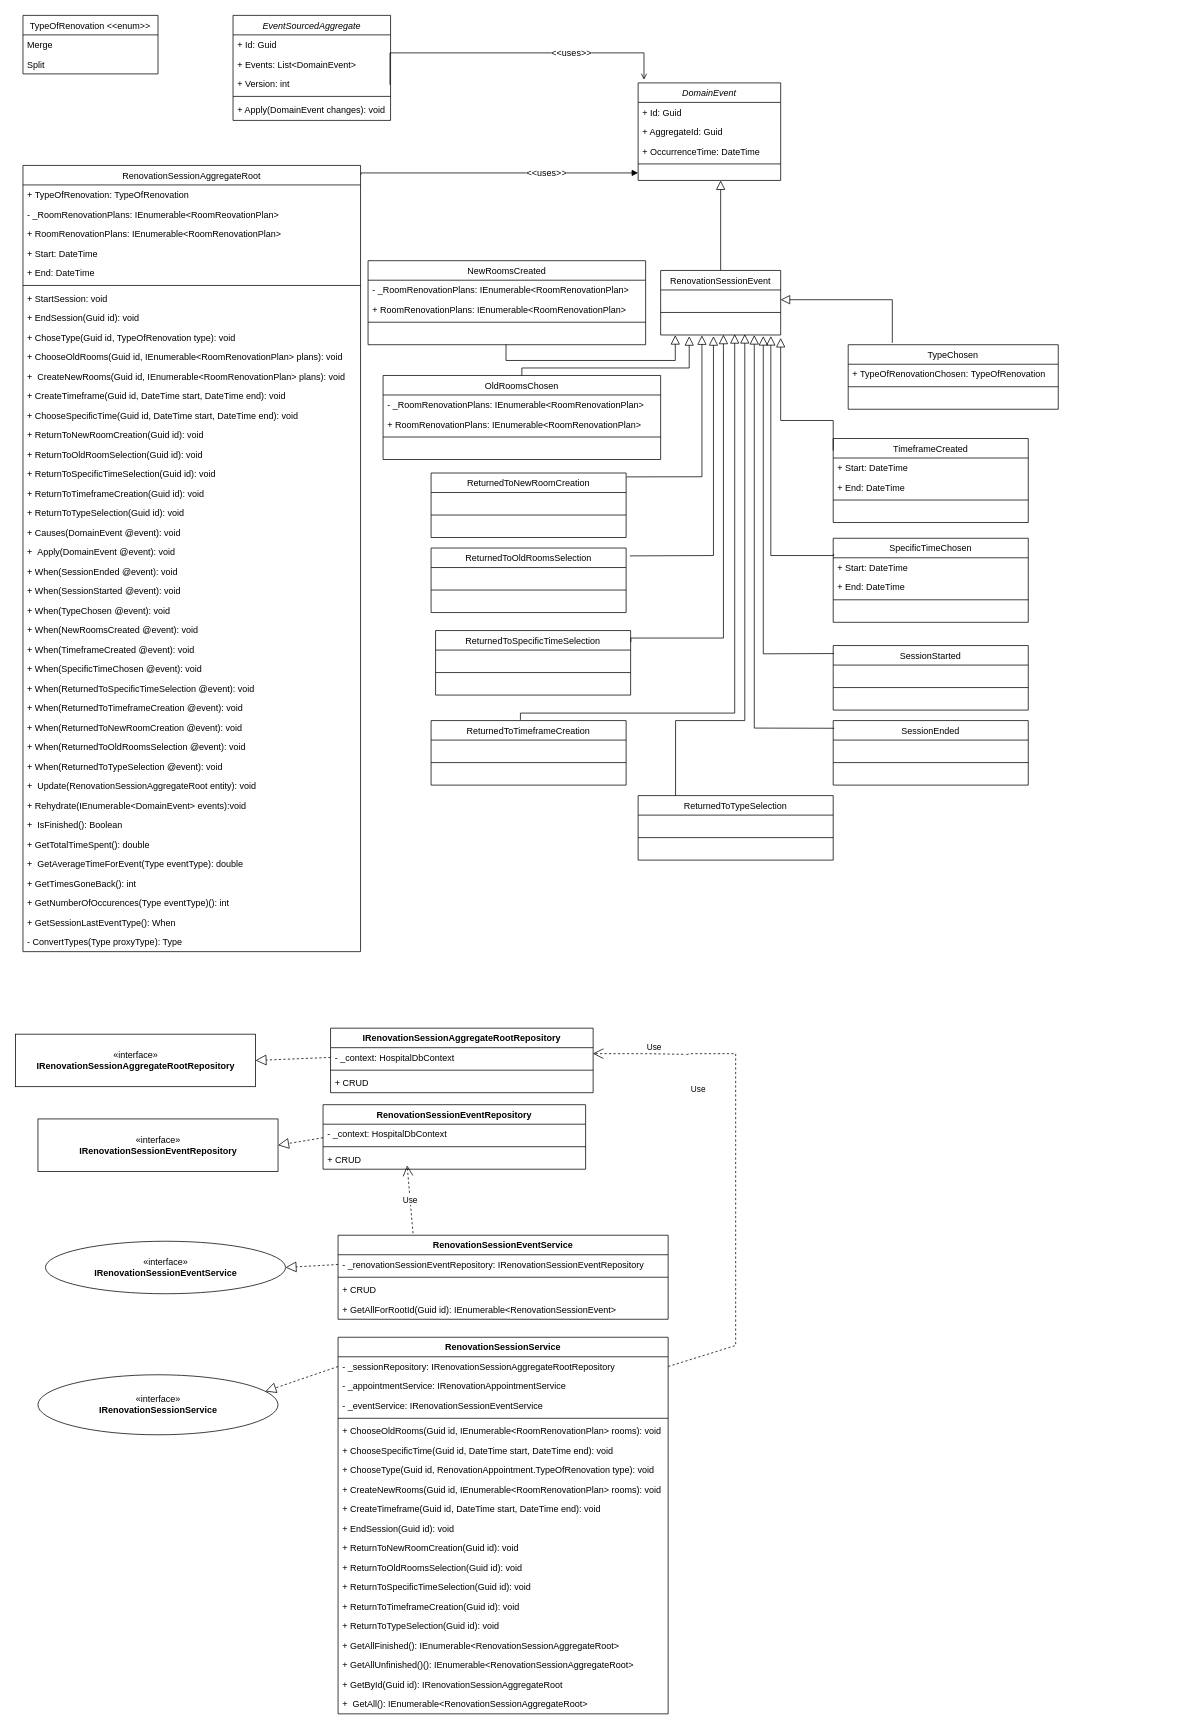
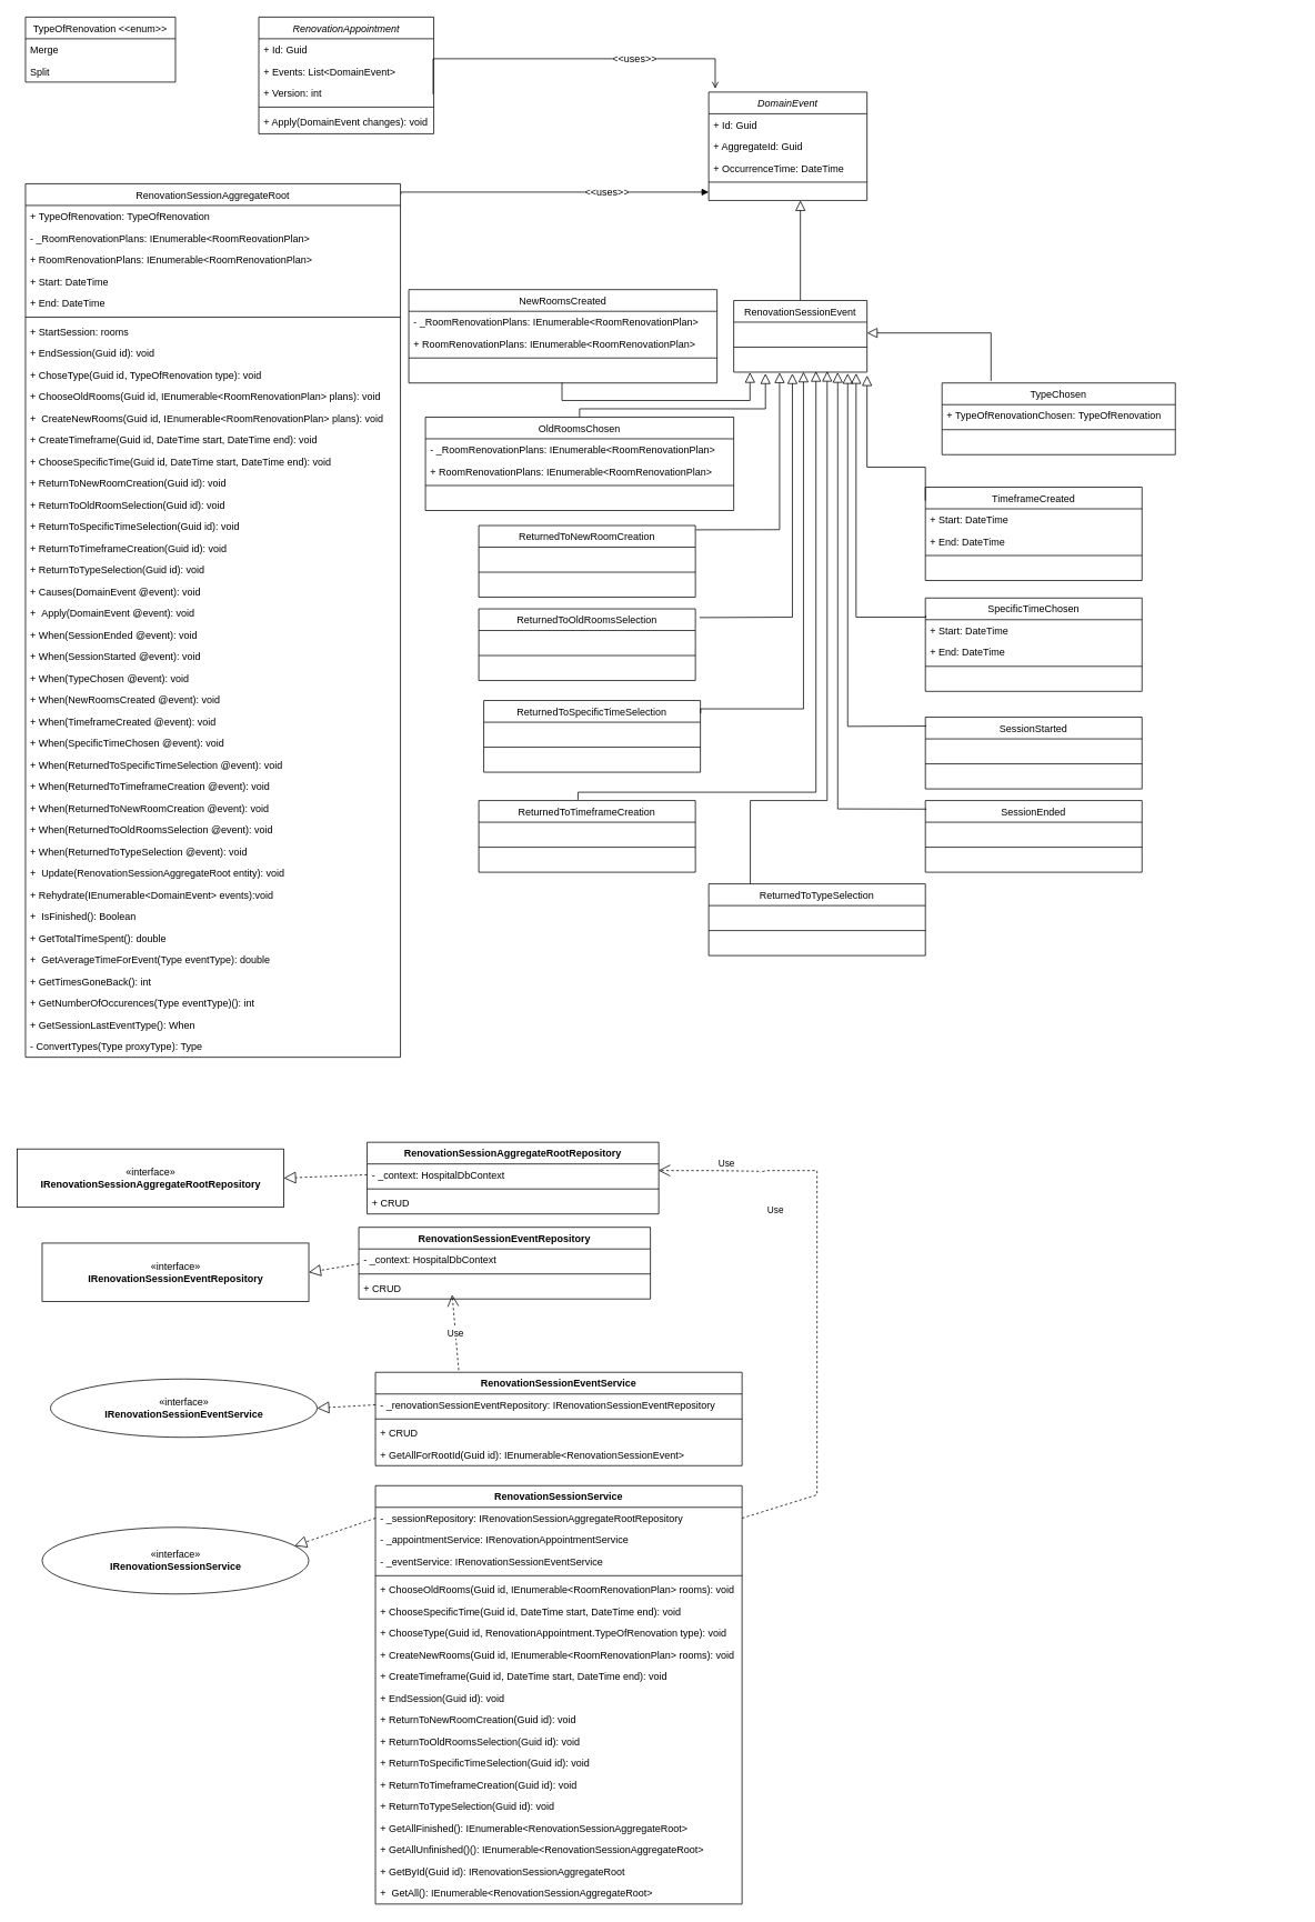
- <mxCell id="2" value="EventSourcedAggregate" style="swimlane;fontStyle=2;align=center;verticalAlign=top;childLayout=stackLayout;horizontal=1;startSize=26;horizontalStack=0;resizeParent=1;resizeLast=0;collapsible=1;marginBottom=0;rounded=0;shadow=0;strokeWidth=1;" parent="1" vertex="1"><mxGeometry x="310" y="20" width="210" height="140" as="geometry"><mxRectangle x="230" y="140" width="160" height="26" as="alternateBounds" /></mxGeometry></mxCell>
+ <mxCell id="2" value="RenovationAppointment" style="swimlane;fontStyle=2;align=center;verticalAlign=top;childLayout=stackLayout;horizontal=1;startSize=26;horizontalStack=0;resizeParent=1;resizeLast=0;collapsible=1;marginBottom=0;rounded=0;shadow=0;strokeWidth=1;" parent="1" vertex="1"><mxGeometry x="310" y="20" width="210" height="140" as="geometry"><mxRectangle x="230" y="140" width="160" height="26" as="alternateBounds" /></mxGeometry></mxCell>
- <mxCell id="28" value="+ StartSession: void" style="text;strokeColor=none;fillColor=none;align=left;verticalAlign=top;spacingLeft=4;spacingRight=4;overflow=hidden;rotatable=0;points=[[0,0.5],[1,0.5]];portConstraint=eastwest;labelBackgroundColor=default;" parent="21" vertex="1"><mxGeometry y="164" width="450" height="26" as="geometry" /></mxCell>
+ <mxCell id="28" value="+ StartSession: rooms" style="text;strokeColor=none;fillColor=none;align=left;verticalAlign=top;spacingLeft=4;spacingRight=4;overflow=hidden;rotatable=0;points=[[0,0.5],[1,0.5]];portConstraint=eastwest;labelBackgroundColor=default;" parent="21" vertex="1"><mxGeometry y="164" width="450" height="26" as="geometry" /></mxCell>
- <mxCell id="130" value="IRenovationSessionAggregateRootRepository" style="swimlane;fontStyle=1;align=center;verticalAlign=top;childLayout=stackLayout;horizontal=1;startSize=26;horizontalStack=0;resizeParent=1;resizeParentMax=0;resizeLast=0;collapsible=1;marginBottom=0;labelBackgroundColor=default;" parent="1" vertex="1"><mxGeometry x="440" y="1370" width="350" height="86" as="geometry" /></mxCell>
+ <mxCell id="130" value="RenovationSessionAggregateRootRepository" style="swimlane;fontStyle=1;align=center;verticalAlign=top;childLayout=stackLayout;horizontal=1;startSize=26;horizontalStack=0;resizeParent=1;resizeParentMax=0;resizeLast=0;collapsible=1;marginBottom=0;labelBackgroundColor=default;" parent="1" vertex="1"><mxGeometry x="440" y="1370" width="350" height="86" as="geometry" /></mxCell>
